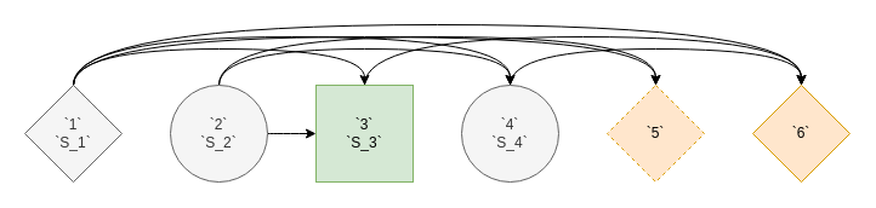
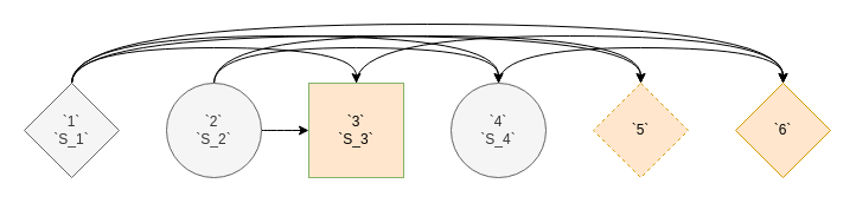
- <mxCell id="12" value="`3`&lt;br&gt;`S_3`" style="whiteSpace=wrap;html=1;aspect=fixed;fontFamily=Helvetica;fontSize=12;align=center;strokeColor=#82b366;fillColor=#d5e8d4;" parent="1" vertex="1"><mxGeometry x="260" y="70" width="80" height="80" as="geometry" /></mxCell>
+ <mxCell id="12" value="`3`&lt;br&gt;`S_3`" style="whiteSpace=wrap;html=1;aspect=fixed;fontFamily=Helvetica;fontSize=12;align=center;strokeColor=#82b366;fillColor=#ffe6cc;" parent="1" vertex="1"><mxGeometry x="260" y="70" width="80" height="80" as="geometry" /></mxCell>
